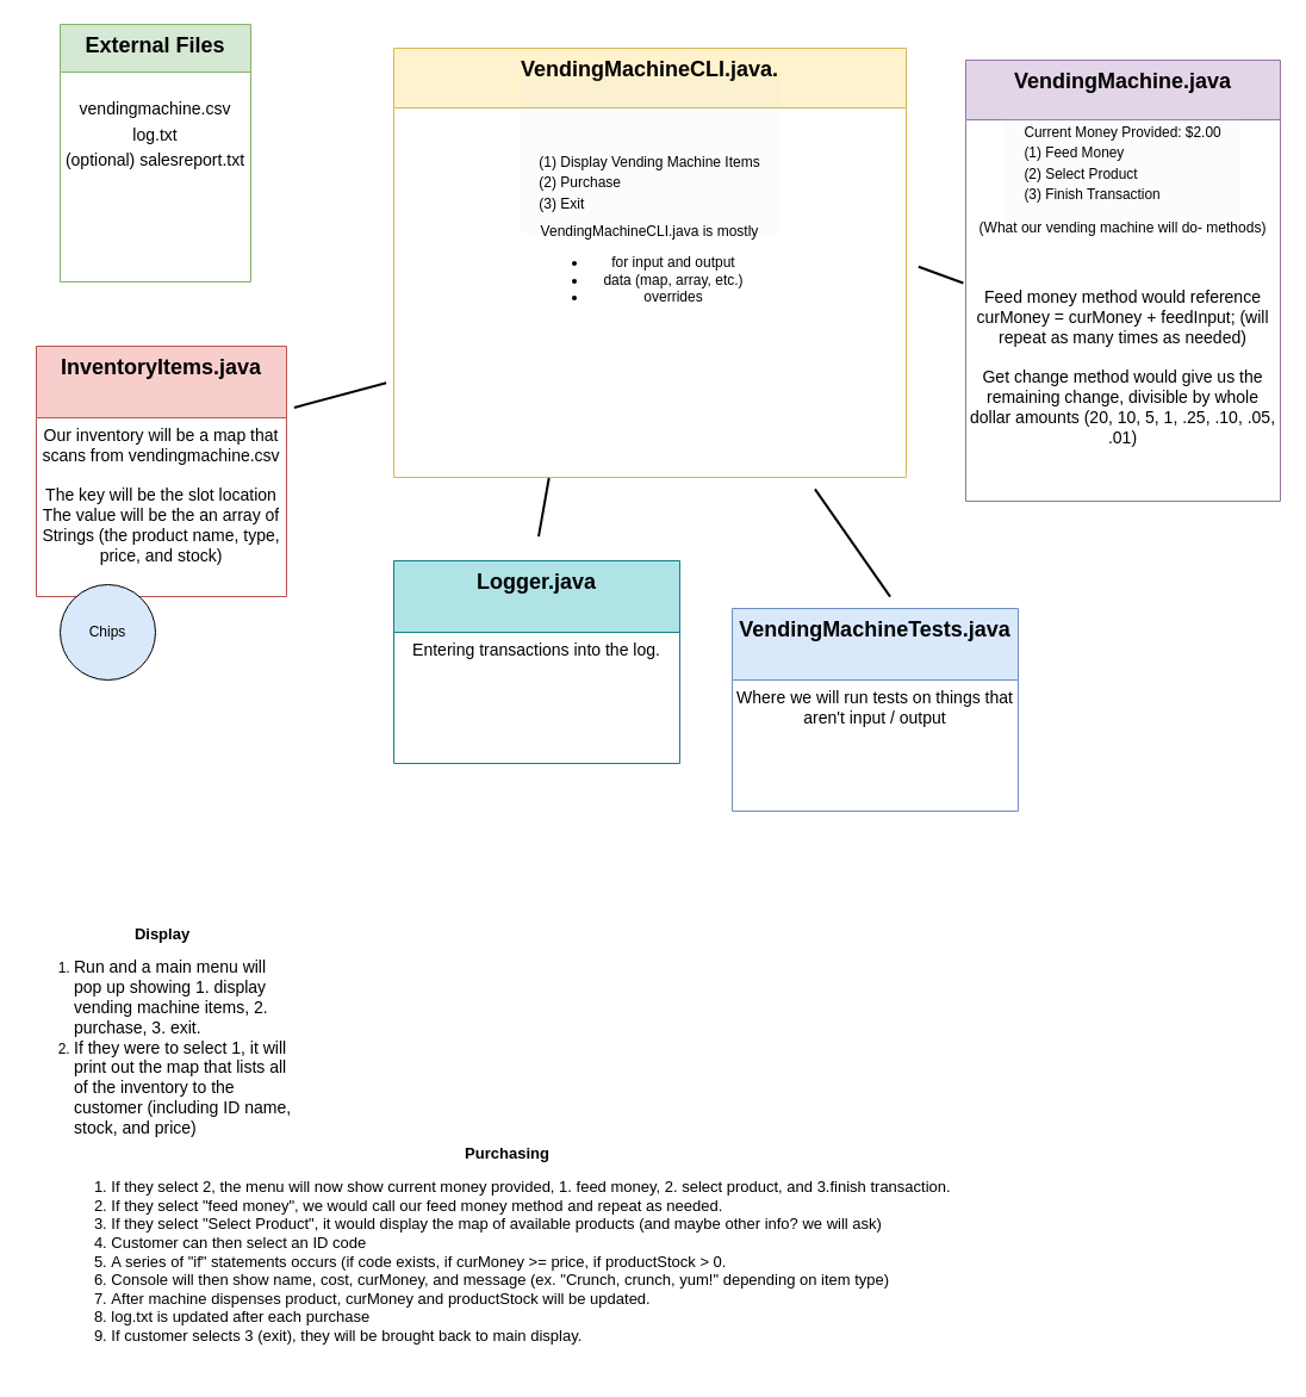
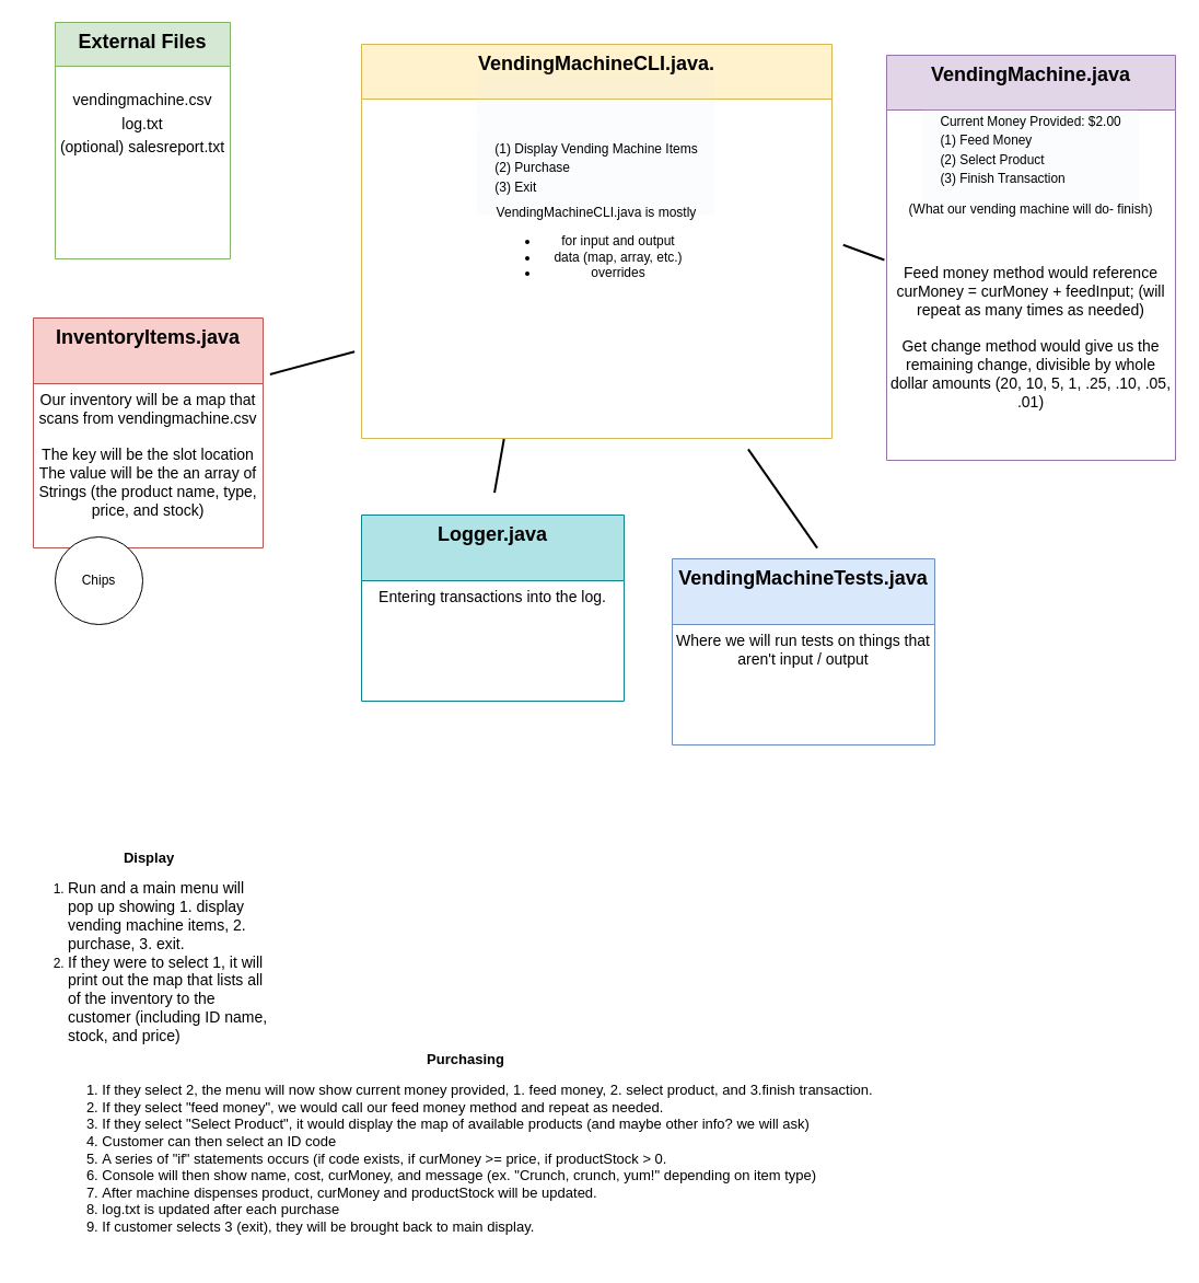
- <mxCell id="20" value="&lt;font style=&quot;font-size: 12px;&quot;&gt;(What our vending machine will do- methods)&lt;/font&gt;" style="text;strokeColor=none;align=center;fillColor=none;html=1;verticalAlign=middle;whiteSpace=wrap;rounded=0;fontSize=18;fontColor=#000000;" vertex="1" parent="18"><mxGeometry y="124" width="264" height="30" as="geometry" /></mxCell>
+ <mxCell id="20" value="&lt;font style=&quot;font-size: 12px;&quot;&gt;(What our vending machine will do- finish)&lt;/font&gt;" style="text;strokeColor=none;align=center;fillColor=none;html=1;verticalAlign=middle;whiteSpace=wrap;rounded=0;fontSize=18;fontColor=#000000;" vertex="1" parent="18"><mxGeometry y="124" width="264" height="30" as="geometry" /></mxCell>
- <mxCell id="16" value="Chips" style="ellipse;whiteSpace=wrap;html=1;fontFamily=Helvetica;fontSize=12;fontColor=#000000;fillColor=#dae8fc;" vertex="1" parent="1"><mxGeometry x="50" y="490" width="80" height="80" as="geometry" /></mxCell>
+ <mxCell id="16" value="Chips" style="ellipse;whiteSpace=wrap;html=1;fontFamily=Helvetica;fontSize=12;fontColor=#000000;" vertex="1" parent="1"><mxGeometry x="50" y="490" width="80" height="80" as="geometry" /></mxCell>
